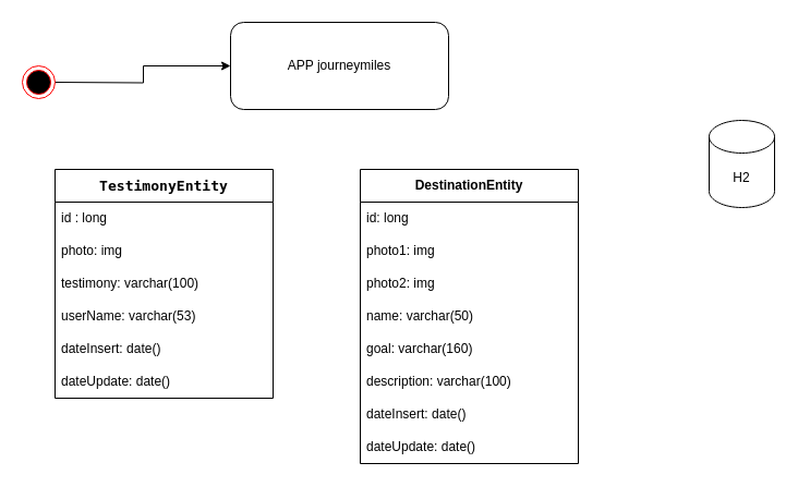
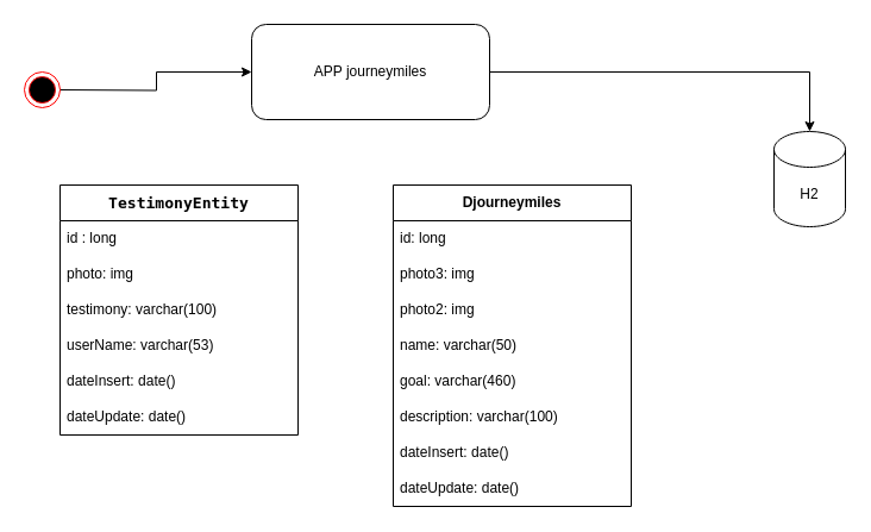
+ <mxCell id="3" style="edgeStyle=orthogonalEdgeStyle;rounded=0;orthogonalLoop=1;jettySize=auto;html=1;" edge="1" parent="1" source="4" target="2"><mxGeometry relative="1" as="geometry" /></mxCell>
- <mxCell id="12" value="&lt;span style=&quot;font-weight: 700;&quot;&gt;D&lt;/span&gt;&lt;span style=&quot;color: light-dark(rgb(0, 0, 0), rgb(255, 255, 255)); font-weight: 700; background-color: transparent;&quot;&gt;estinationEntity&lt;/span&gt;" style="swimlane;fontStyle=0;childLayout=stackLayout;horizontal=1;startSize=30;horizontalStack=0;resizeParent=1;resizeParentMax=0;resizeLast=0;collapsible=1;marginBottom=0;whiteSpace=wrap;html=1;" vertex="1" parent="1"><mxGeometry x="330" y="155" width="200" height="270" as="geometry" /></mxCell>
+ <mxCell id="12" value="&lt;span style=&quot;font-weight: 700;&quot;&gt;D&lt;/span&gt;&lt;span style=&quot;color: light-dark(rgb(0, 0, 0), rgb(255, 255, 255)); font-weight: 700; background-color: transparent;&quot;&gt;journeymiles&lt;/span&gt;" style="swimlane;fontStyle=0;childLayout=stackLayout;horizontal=1;startSize=30;horizontalStack=0;resizeParent=1;resizeParentMax=0;resizeLast=0;collapsible=1;marginBottom=0;whiteSpace=wrap;html=1;" vertex="1" parent="1"><mxGeometry x="330" y="155" width="200" height="270" as="geometry" /></mxCell>
- <mxCell id="14" value="photo1: img" style="text;strokeColor=none;fillColor=none;align=left;verticalAlign=middle;spacingLeft=4;spacingRight=4;overflow=hidden;points=[[0,0.5],[1,0.5]];portConstraint=eastwest;rotatable=0;whiteSpace=wrap;html=1;" vertex="1" parent="12"><mxGeometry y="60" width="200" height="30" as="geometry" /></mxCell>
+ <mxCell id="14" value="photo3: img" style="text;strokeColor=none;fillColor=none;align=left;verticalAlign=middle;spacingLeft=4;spacingRight=4;overflow=hidden;points=[[0,0.5],[1,0.5]];portConstraint=eastwest;rotatable=0;whiteSpace=wrap;html=1;" vertex="1" parent="12"><mxGeometry y="60" width="200" height="30" as="geometry" /></mxCell>
- <mxCell id="17" value="goal: varchar(160)&amp;nbsp;" style="text;strokeColor=none;fillColor=none;align=left;verticalAlign=middle;spacingLeft=4;spacingRight=4;overflow=hidden;points=[[0,0.5],[1,0.5]];portConstraint=eastwest;rotatable=0;whiteSpace=wrap;html=1;" vertex="1" parent="12"><mxGeometry y="150" width="200" height="30" as="geometry" /></mxCell>
+ <mxCell id="17" value="goal: varchar(460)&amp;nbsp;" style="text;strokeColor=none;fillColor=none;align=left;verticalAlign=middle;spacingLeft=4;spacingRight=4;overflow=hidden;points=[[0,0.5],[1,0.5]];portConstraint=eastwest;rotatable=0;whiteSpace=wrap;html=1;" vertex="1" parent="12"><mxGeometry y="150" width="200" height="30" as="geometry" /></mxCell>
